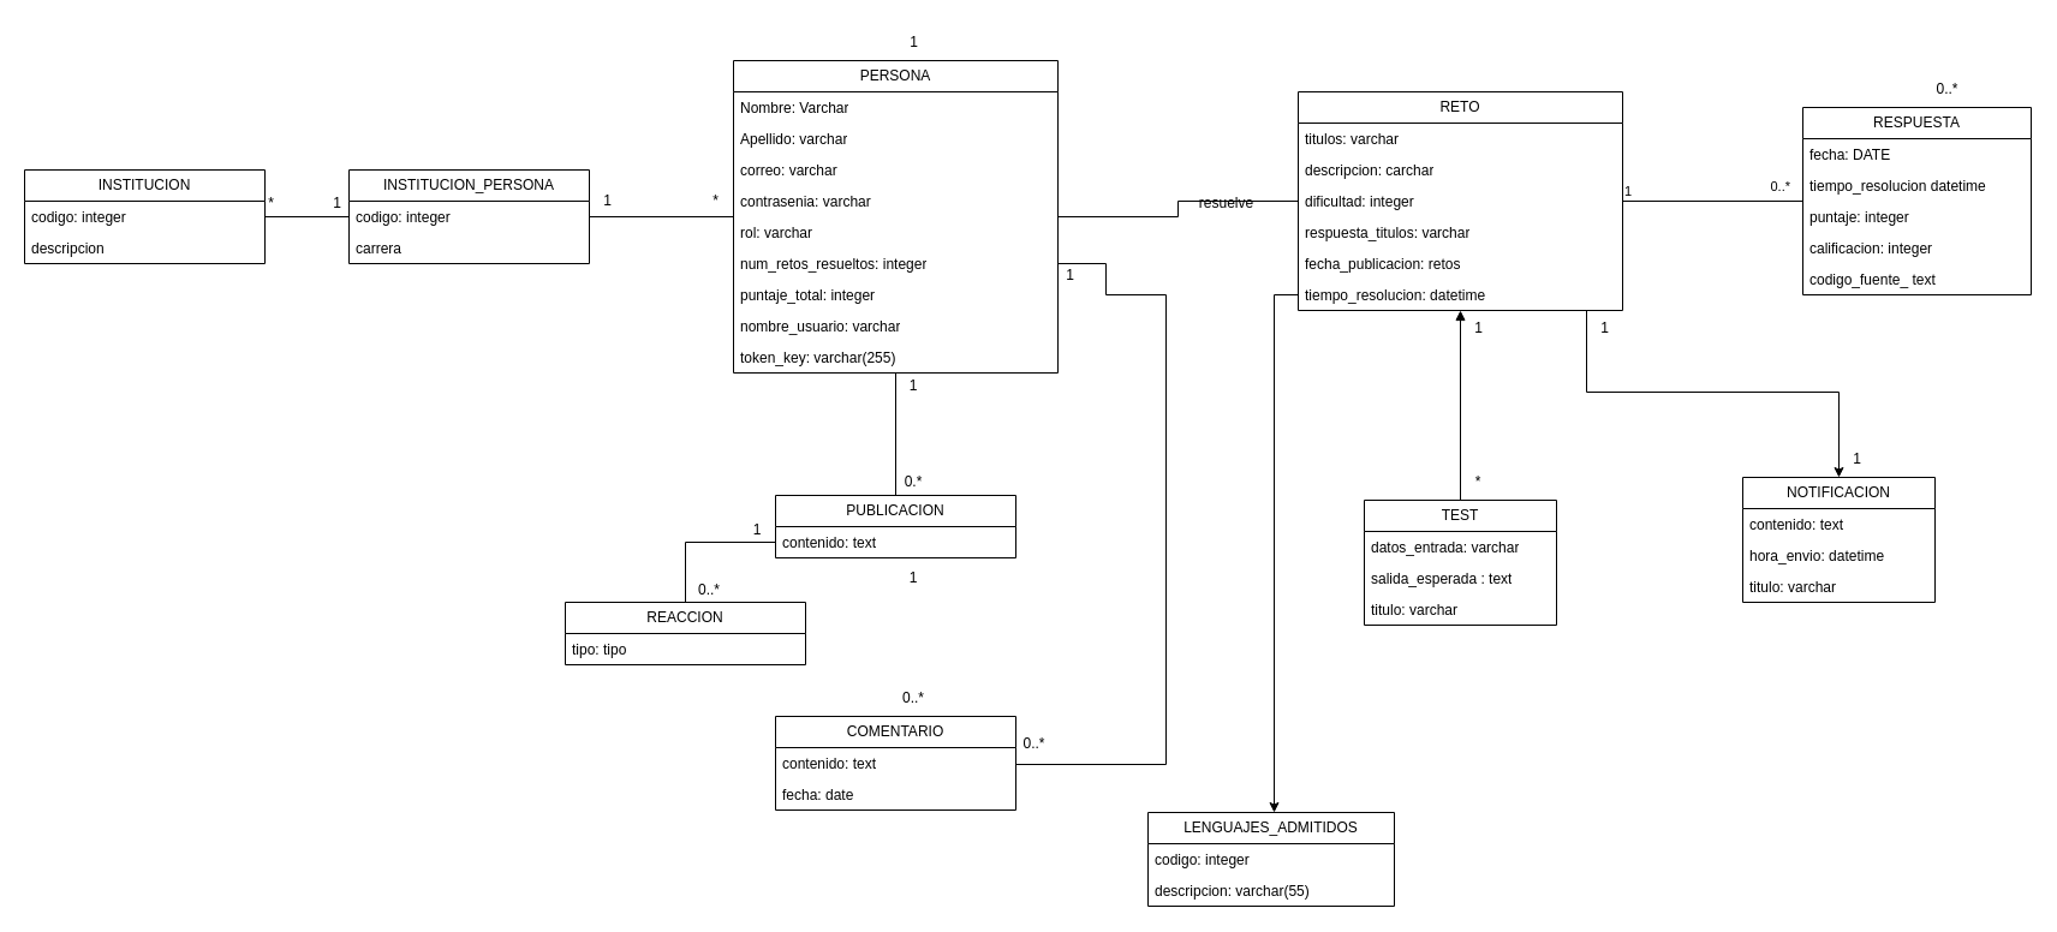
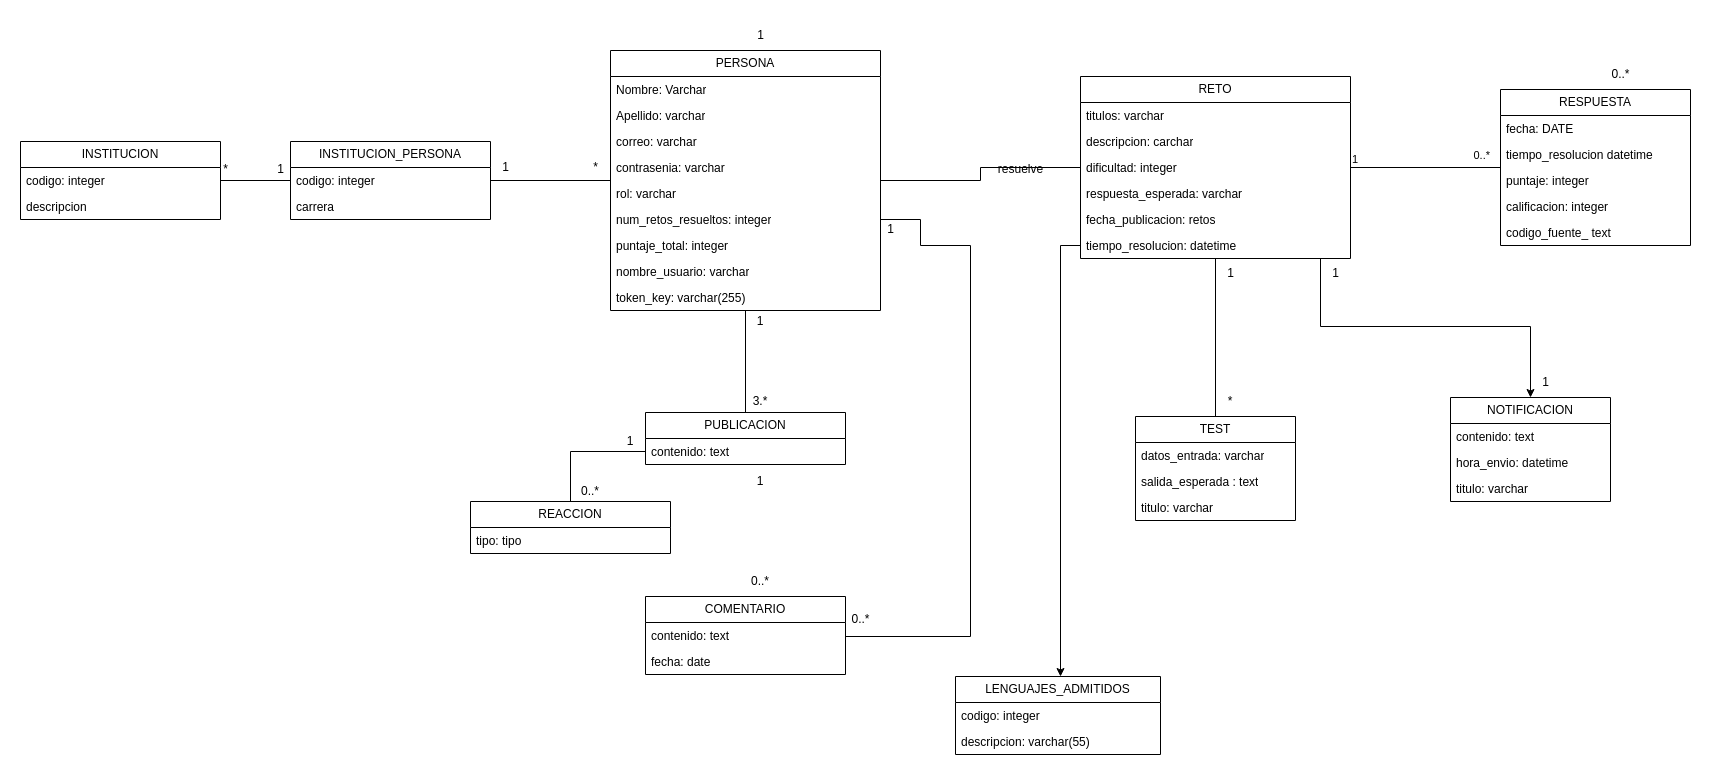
- <mxCell id="17" value="respuesta_titulos: varchar" style="text;strokeColor=none;fillColor=none;align=left;verticalAlign=top;spacingLeft=4;spacingRight=4;overflow=hidden;rotatable=0;points=[[0,0.5],[1,0.5]];portConstraint=eastwest;whiteSpace=wrap;html=1;" parent="13" vertex="1"><mxGeometry y="104" width="270" height="26" as="geometry" /></mxCell>
+ <mxCell id="17" value="respuesta_esperada: varchar" style="text;strokeColor=none;fillColor=none;align=left;verticalAlign=top;spacingLeft=4;spacingRight=4;overflow=hidden;rotatable=0;points=[[0,0.5],[1,0.5]];portConstraint=eastwest;whiteSpace=wrap;html=1;" parent="13" vertex="1"><mxGeometry y="104" width="270" height="26" as="geometry" /></mxCell>
- <mxCell id="77" value="" style="endArrow=block;html=1;rounded=0;" edge="1" parent="1" source="20" target="13"><mxGeometry width="50" height="50" relative="1" as="geometry"><mxPoint x="1140" y="396" as="sourcePoint" /><mxPoint x="1190" y="346" as="targetPoint" /></mxGeometry></mxCell>
+ <mxCell id="77" value="" style="endArrow=none;html=1;rounded=0;" edge="1" parent="1" source="20" target="13"><mxGeometry width="50" height="50" relative="1" as="geometry"><mxPoint x="1140" y="396" as="sourcePoint" /><mxPoint x="1190" y="346" as="targetPoint" /></mxGeometry></mxCell>
- <mxCell id="74" value="0.*" style="text;html=1;whiteSpace=wrap;strokeColor=none;fillColor=none;align=center;verticalAlign=middle;rounded=0;" vertex="1" parent="1"><mxGeometry x="730" y="386" width="60" height="30" as="geometry" /></mxCell>
+ <mxCell id="74" value="3.*" style="text;html=1;whiteSpace=wrap;strokeColor=none;fillColor=none;align=center;verticalAlign=middle;rounded=0;" vertex="1" parent="1"><mxGeometry x="730" y="386" width="60" height="30" as="geometry" /></mxCell>
